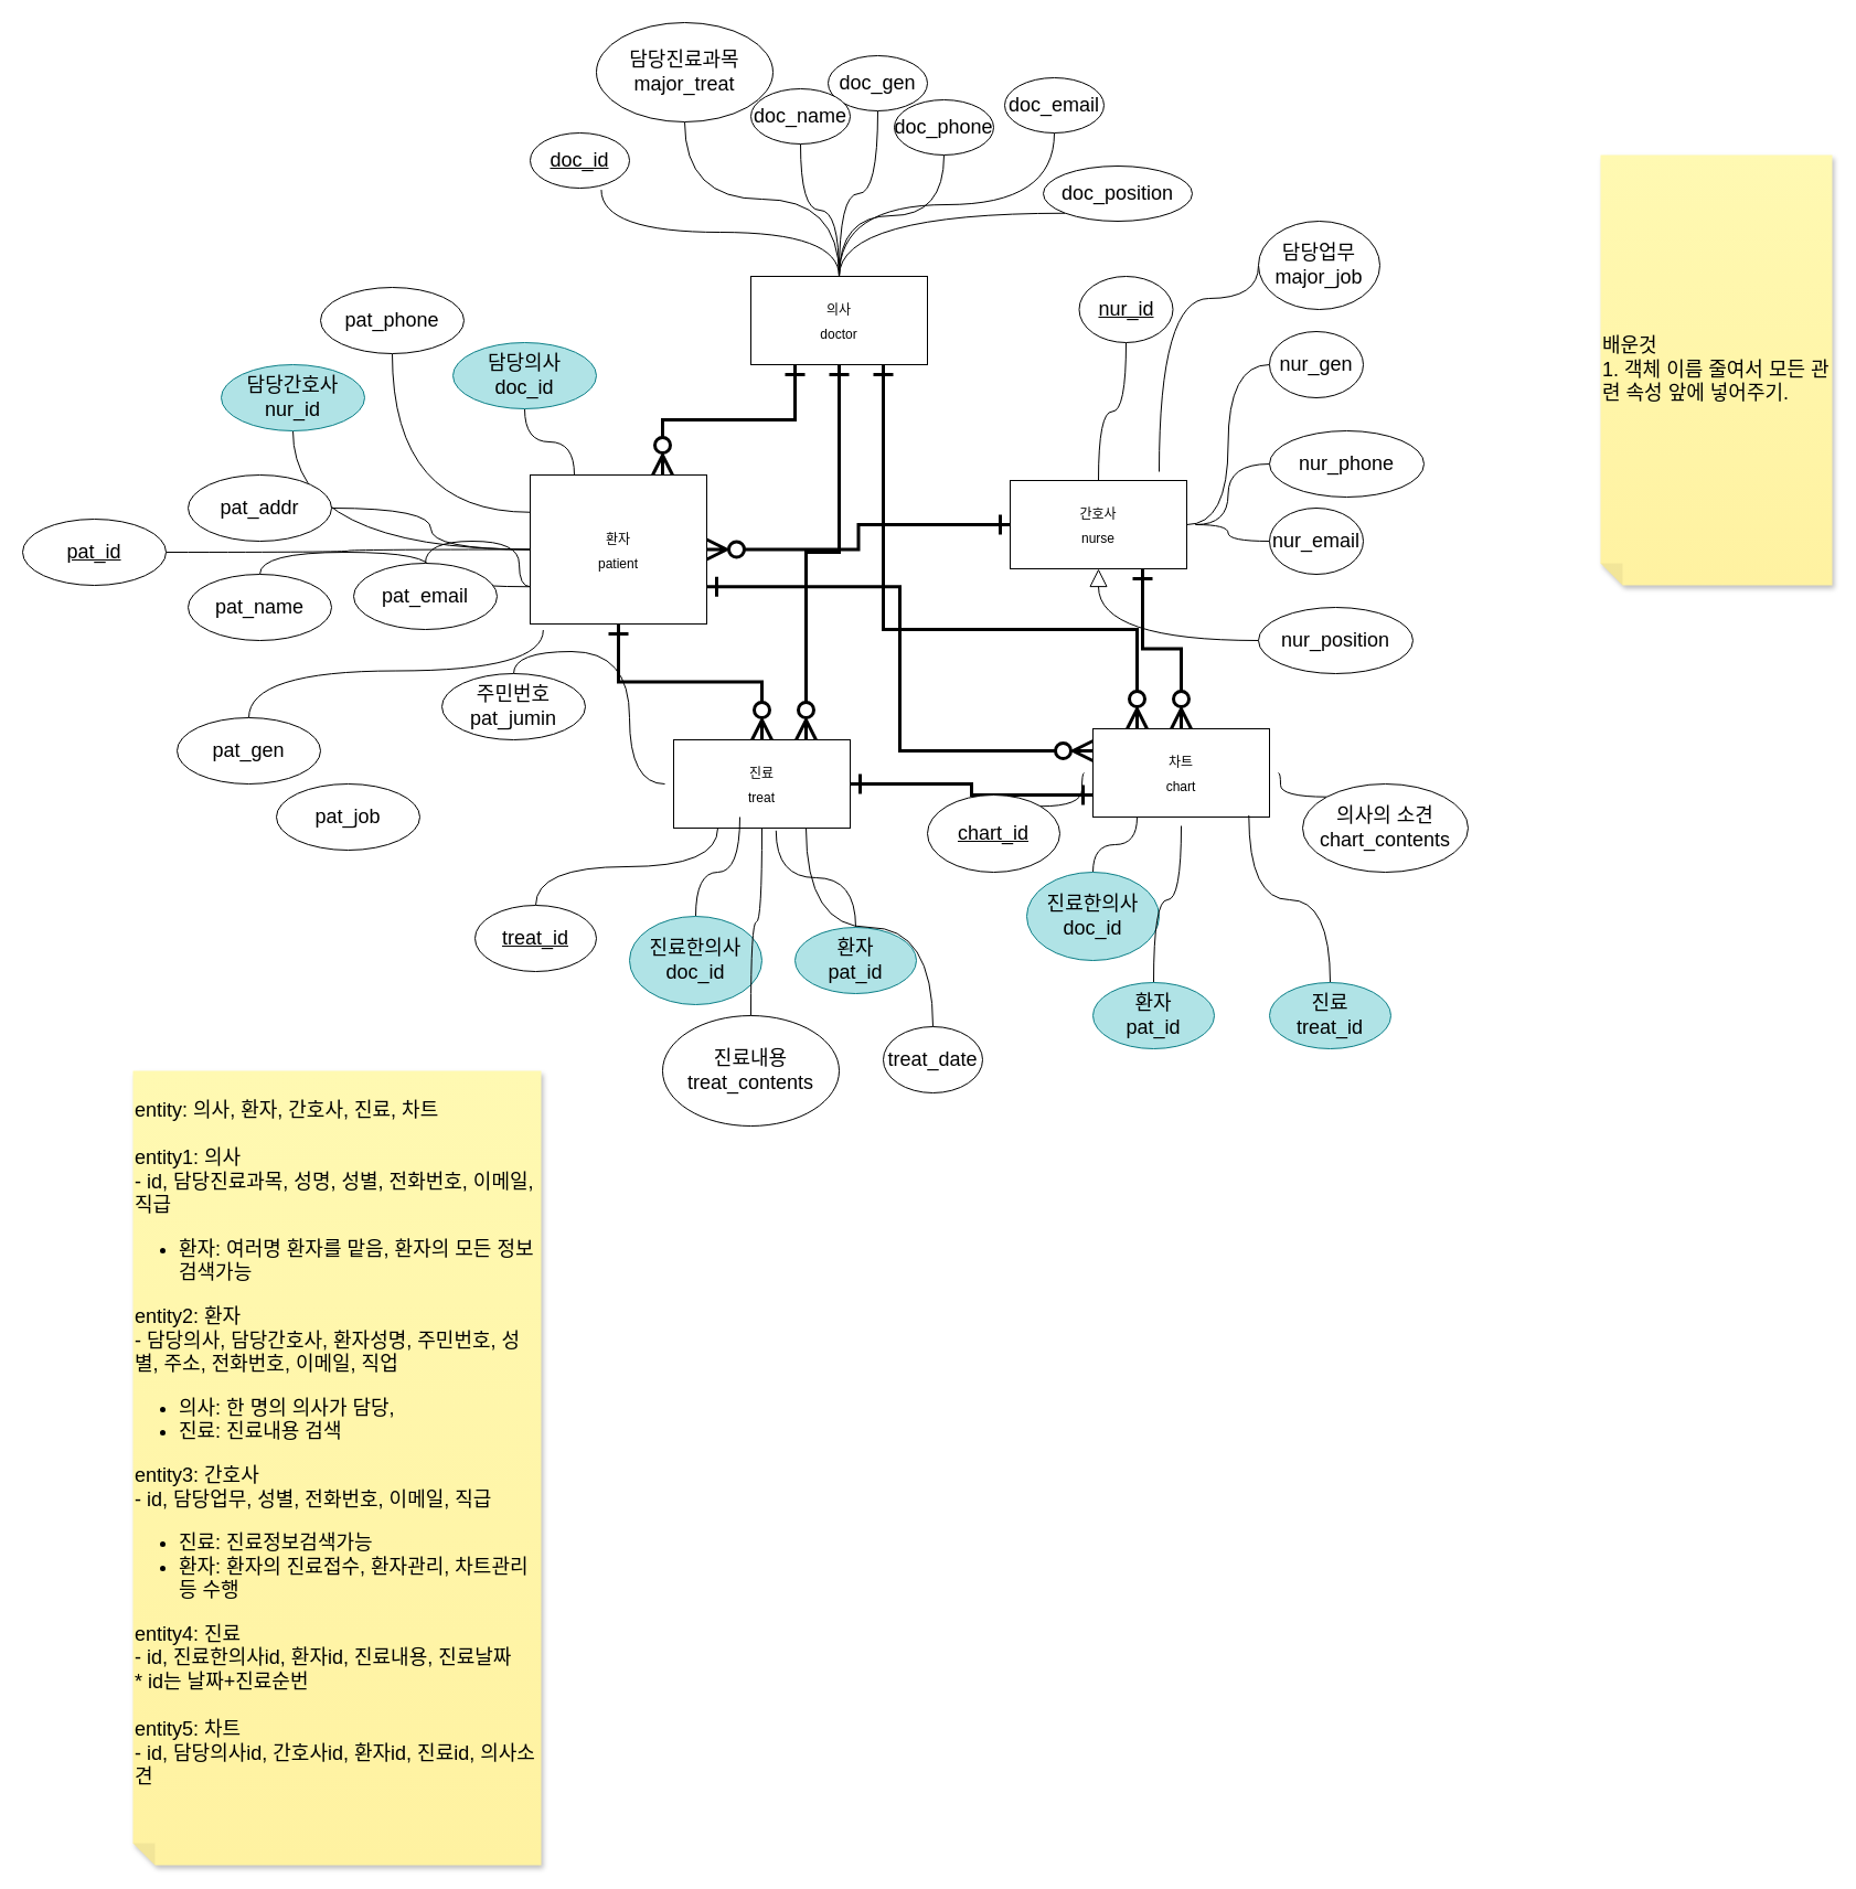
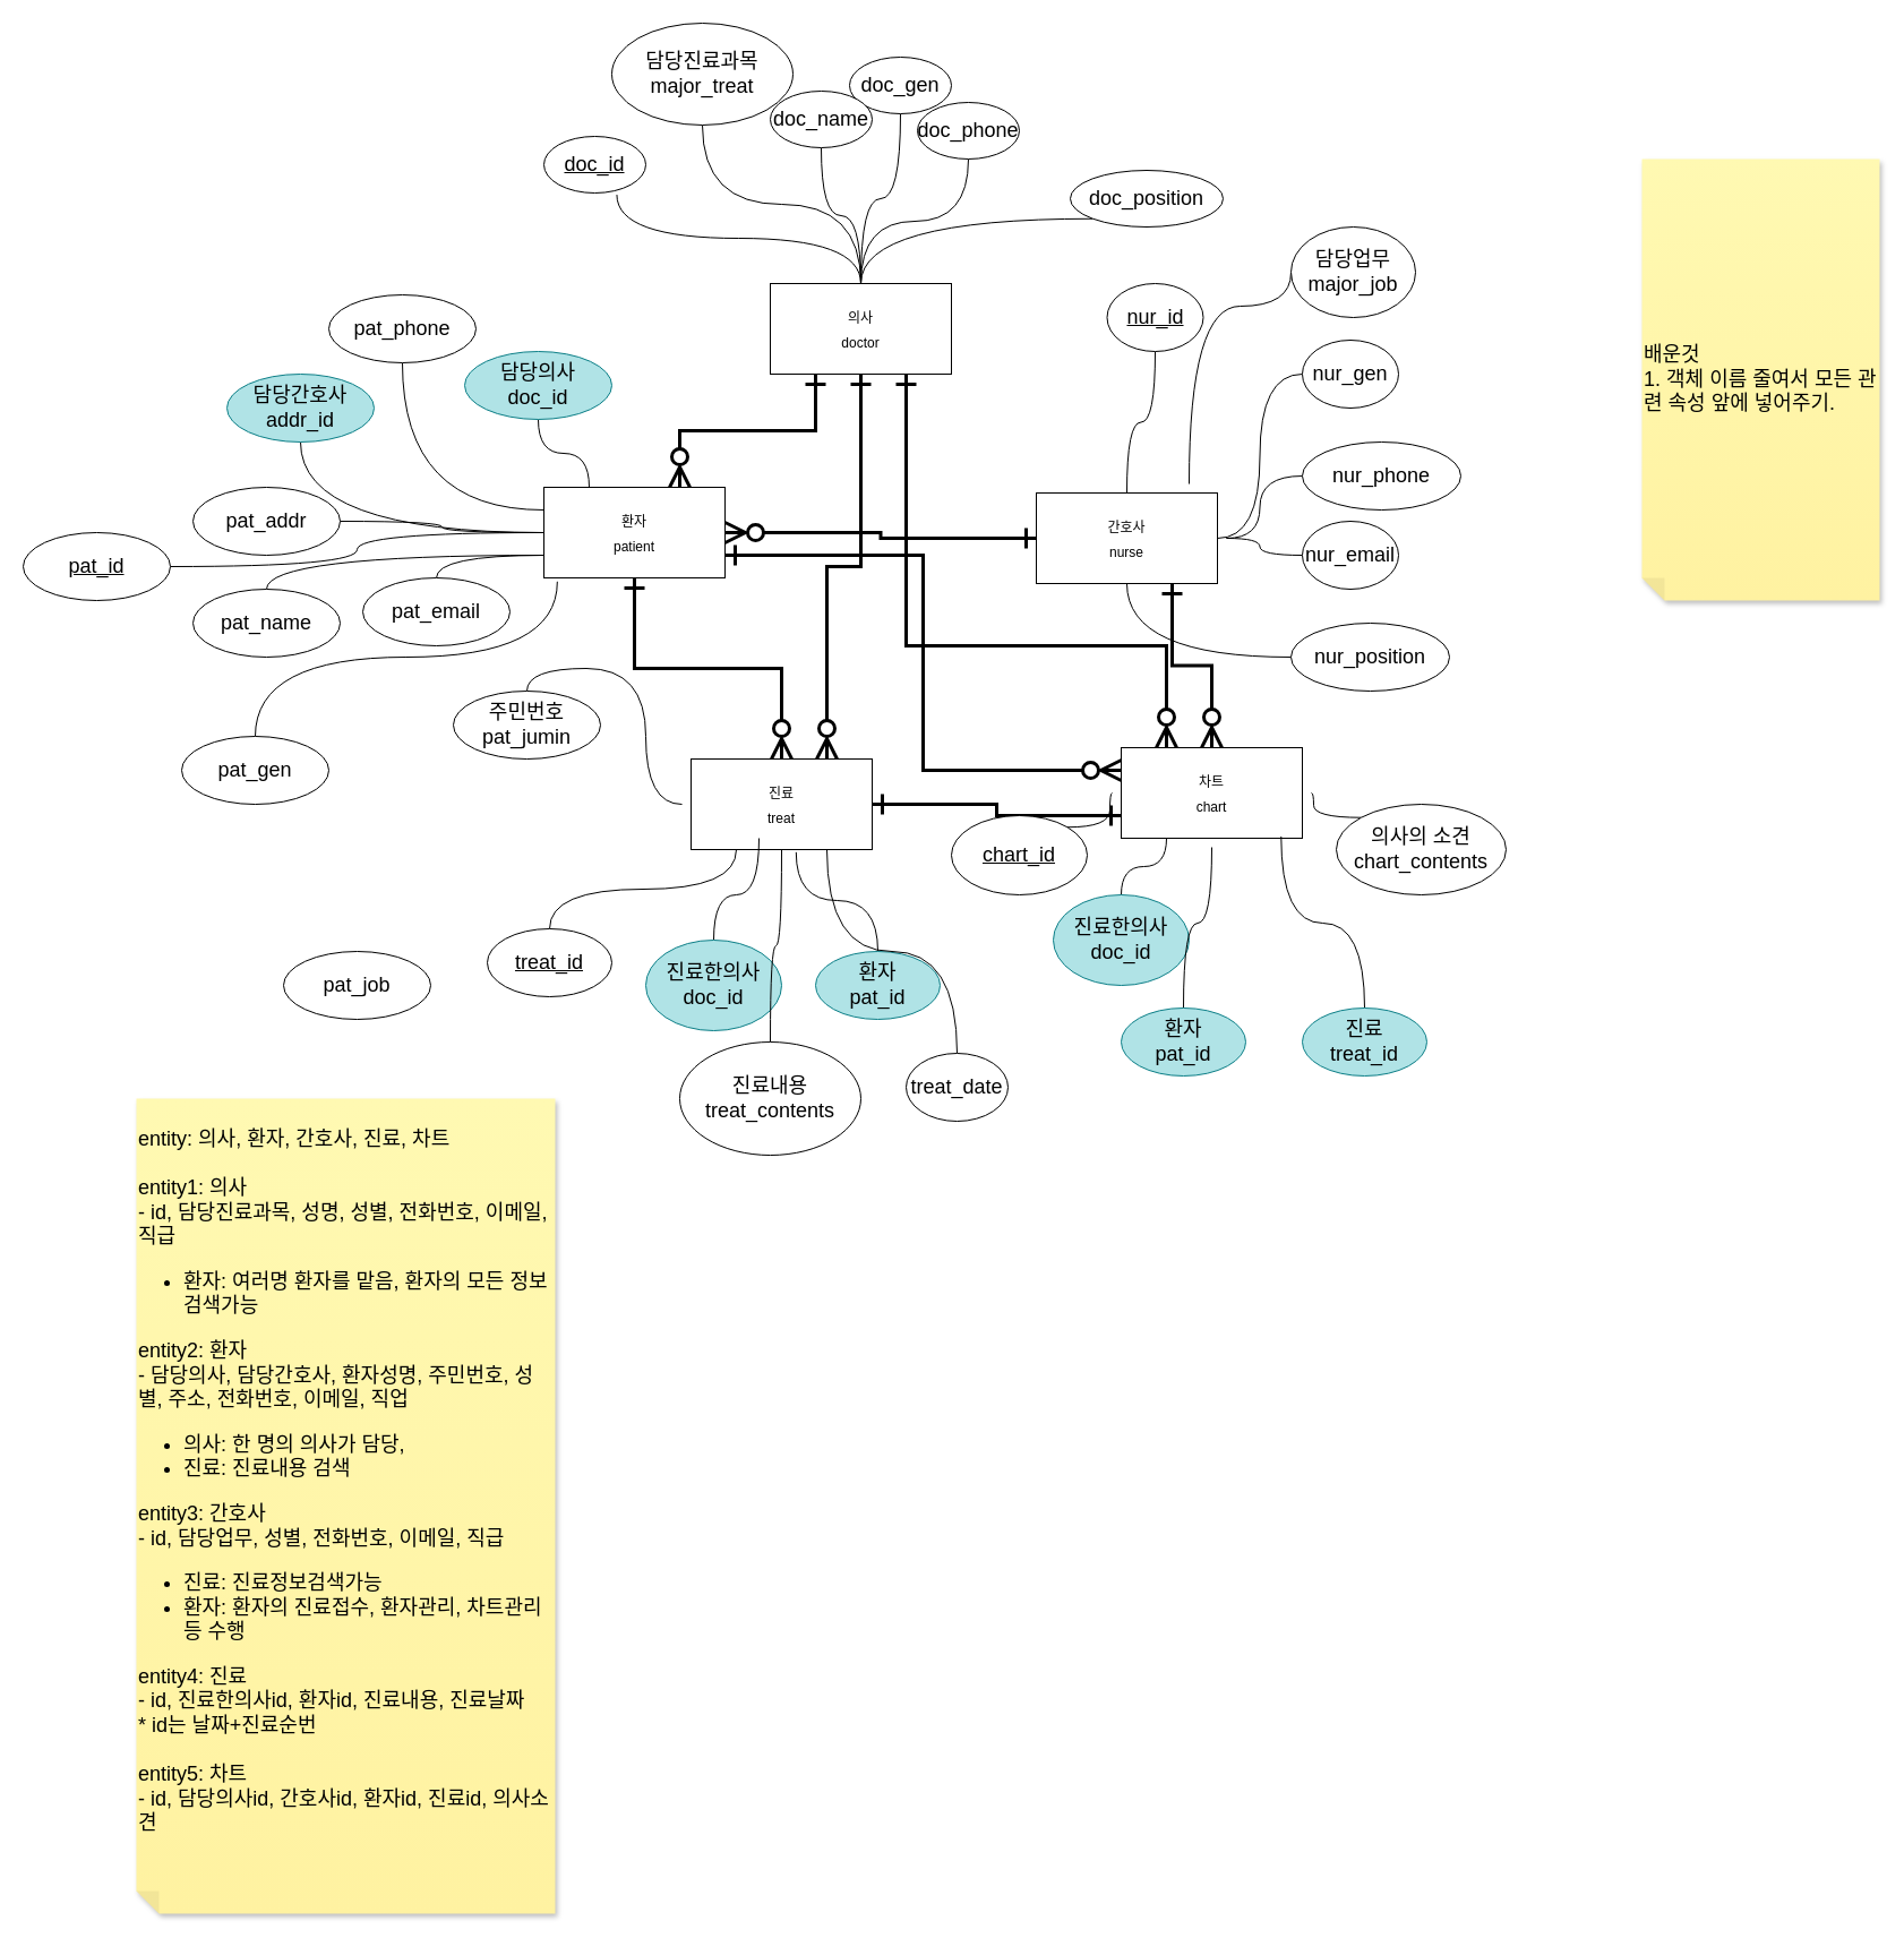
- <mxCell id="22" value="doc_email" style="ellipse;whiteSpace=wrap;html=1;hachureGap=4;fontSize=18;" vertex="1" parent="1"><mxGeometry x="910" y="70" width="90" height="50" as="geometry" /></mxCell>
- <mxCell id="21" style="edgeStyle=orthogonalEdgeStyle;rounded=0;orthogonalLoop=1;jettySize=auto;html=1;exitX=0.5;exitY=1;exitDx=0;exitDy=0;entryX=0.5;entryY=0;entryDx=0;entryDy=0;strokeWidth=1;fontSize=18;endArrow=none;endFill=0;startSize=14;endSize=14;sourcePerimeterSpacing=8;targetPerimeterSpacing=8;curved=1;" edge="1" parent="1" source="22" target="6"><mxGeometry relative="1" as="geometry" /></mxCell>
- <mxCell id="32" value="담당간호사&lt;br&gt;nur_id" style="ellipse;whiteSpace=wrap;html=1;hachureGap=4;fontSize=18;fillColor=#b0e3e6;strokeColor=#0e8088;" vertex="1" parent="1"><mxGeometry x="200" y="330" width="130" height="60" as="geometry" /></mxCell>
+ <mxCell id="32" value="담당간호사&lt;br&gt;addr_id" style="ellipse;whiteSpace=wrap;html=1;hachureGap=4;fontSize=18;fillColor=#b0e3e6;strokeColor=#0e8088;" vertex="1" parent="1"><mxGeometry x="200" y="330" width="130" height="60" as="geometry" /></mxCell>
- <mxCell id="10" value="&lt;span style=&quot;font-size: 12px;&quot;&gt;환자&lt;/span&gt;&lt;br style=&quot;font-size: 12px;&quot;&gt;&lt;span style=&quot;font-size: 12px;&quot;&gt;patient&lt;/span&gt;" style="rounded=0;whiteSpace=wrap;html=1;hachureGap=4;fontSize=18;" vertex="1" parent="1"><mxGeometry x="480" y="430" width="160" height="135" as="geometry" /></mxCell>
+ <mxCell id="10" value="&lt;span style=&quot;font-size: 12px;&quot;&gt;환자&lt;/span&gt;&lt;br style=&quot;font-size: 12px;&quot;&gt;&lt;span style=&quot;font-size: 12px;&quot;&gt;patient&lt;/span&gt;" style="rounded=0;whiteSpace=wrap;html=1;hachureGap=4;fontSize=18;" vertex="1" parent="1"><mxGeometry x="480" y="430" width="160" height="80" as="geometry" /></mxCell>
- <mxCell id="56" style="edgeStyle=orthogonalEdgeStyle;curved=1;rounded=0;orthogonalLoop=1;jettySize=auto;html=1;exitX=0;exitY=0.5;exitDx=0;exitDy=0;entryX=0.5;entryY=1;entryDx=0;entryDy=0;strokeWidth=1;fontSize=18;endArrow=block;endFill=0;startSize=14;endSize=14;sourcePerimeterSpacing=8;targetPerimeterSpacing=8;" edge="1" parent="1" source="57" target="12"><mxGeometry relative="1" as="geometry" /></mxCell>
+ <mxCell id="56" style="edgeStyle=orthogonalEdgeStyle;curved=1;rounded=0;orthogonalLoop=1;jettySize=auto;html=1;exitX=0;exitY=0.5;exitDx=0;exitDy=0;entryX=0.5;entryY=1;entryDx=0;entryDy=0;strokeWidth=1;fontSize=18;endArrow=none;endFill=0;startSize=14;endSize=14;sourcePerimeterSpacing=8;targetPerimeterSpacing=8;" edge="1" parent="1" source="57" target="12"><mxGeometry relative="1" as="geometry" /></mxCell>
- <mxCell id="45" value="pat_job" style="ellipse;whiteSpace=wrap;html=1;hachureGap=4;fontSize=18;" vertex="1" parent="1"><mxGeometry x="250" y="710" width="130" height="60" as="geometry" /></mxCell>
+ <mxCell id="45" value="pat_job" style="ellipse;whiteSpace=wrap;html=1;hachureGap=4;fontSize=18;" vertex="1" parent="1"><mxGeometry x="250" y="840" width="130" height="60" as="geometry" /></mxCell>
